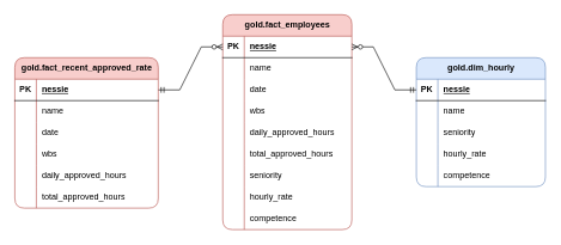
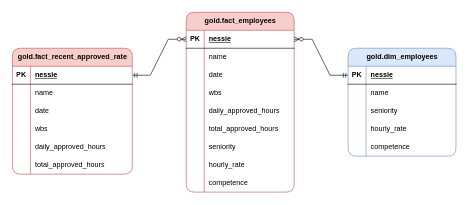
- <mxCell id="50" value="gold.dim_hourly" style="shape=table;startSize=30;container=1;collapsible=1;childLayout=tableLayout;fixedRows=1;rowLines=0;fontStyle=1;align=center;resizeLast=1;html=1;rounded=1;fillColor=#dae8fc;strokeColor=#6c8ebf;" vertex="1" parent="1"><mxGeometry x="580" y="80" width="180" height="180" as="geometry" /></mxCell>
+ <mxCell id="50" value="gold.dim_employees" style="shape=table;startSize=30;container=1;collapsible=1;childLayout=tableLayout;fixedRows=1;rowLines=0;fontStyle=1;align=center;resizeLast=1;html=1;rounded=1;fillColor=#dae8fc;strokeColor=#6c8ebf;" vertex="1" parent="1"><mxGeometry x="580" y="80" width="180" height="180" as="geometry" /></mxCell>
